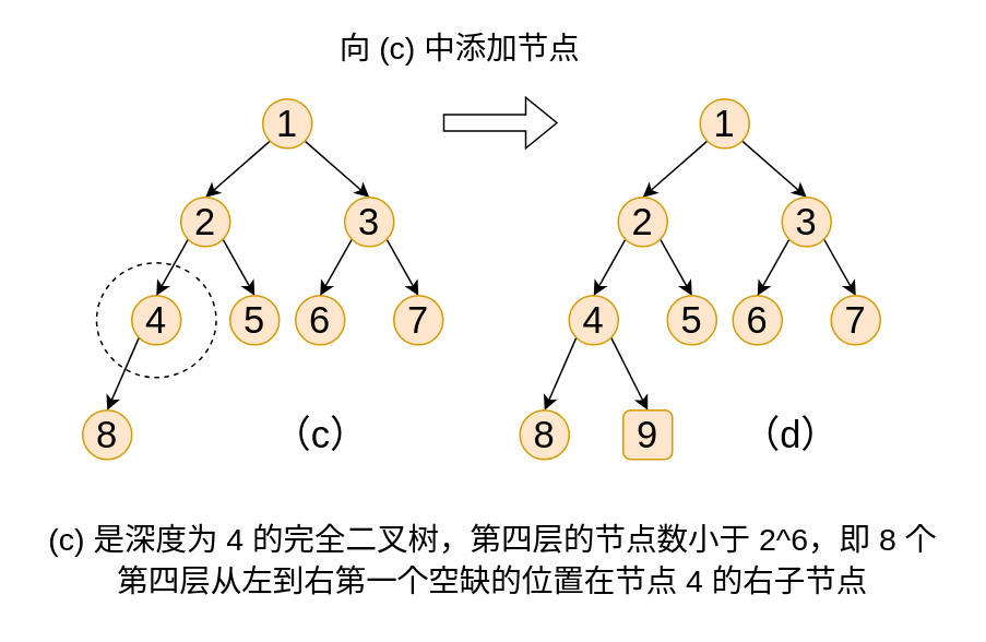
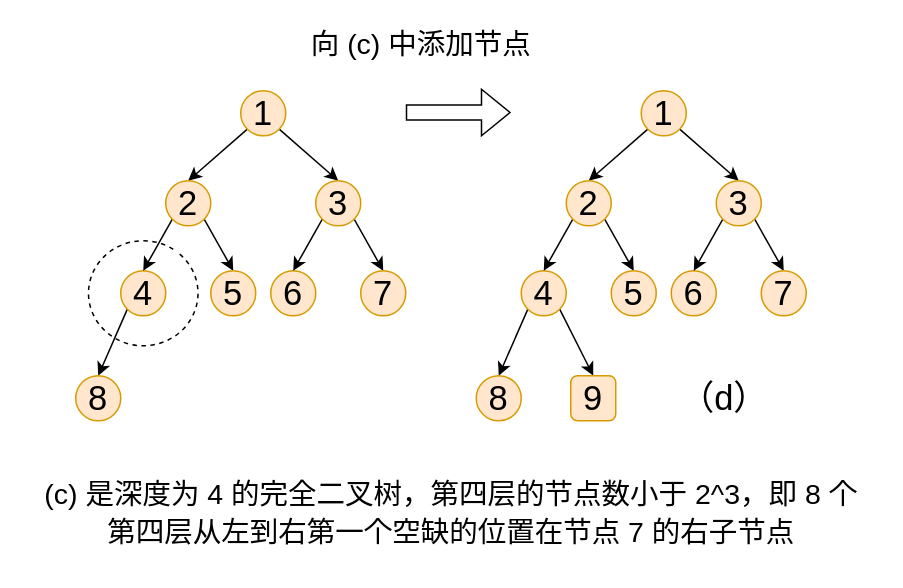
- <mxCell id="17" value="（c）" style="text;html=1;resizable=0;autosize=1;align=center;verticalAlign=middle;points=[];fillColor=none;strokeColor=none;rounded=0;fontSize=23;" vertex="1" parent="1"><mxGeometry x="160" y="250" width="70" height="30" as="geometry" /></mxCell>
- <mxCell id="39" value="(c) 是深度为 4 的完全二叉树，第四层的节点数小于 2^6，即 8 个" style="text;html=1;align=center;verticalAlign=middle;resizable=0;points=[];autosize=1;strokeColor=none;fillColor=none;fontSize=19;" vertex="1" parent="1"><mxGeometry x="20" y="315" width="560" height="30" as="geometry" /></mxCell>
+ <mxCell id="39" value="(c) 是深度为 4 的完全二叉树，第四层的节点数小于 2^3，即 8 个" style="text;html=1;align=center;verticalAlign=middle;resizable=0;points=[];autosize=1;strokeColor=none;fillColor=none;fontSize=19;" vertex="1" parent="1"><mxGeometry x="20" y="315" width="560" height="30" as="geometry" /></mxCell>
- <mxCell id="40" value="第四层从左到右第一个空缺的位置在节点 4 的右子节点" style="text;html=1;align=center;verticalAlign=middle;resizable=0;points=[];autosize=1;strokeColor=none;fillColor=none;fontSize=19;" vertex="1" parent="1"><mxGeometry x="65" y="340" width="470" height="30" as="geometry" /></mxCell>
+ <mxCell id="40" value="第四层从左到右第一个空缺的位置在节点 7 的右子节点" style="text;html=1;align=center;verticalAlign=middle;resizable=0;points=[];autosize=1;strokeColor=none;fillColor=none;fontSize=19;" vertex="1" parent="1"><mxGeometry x="65" y="340" width="470" height="30" as="geometry" /></mxCell>
